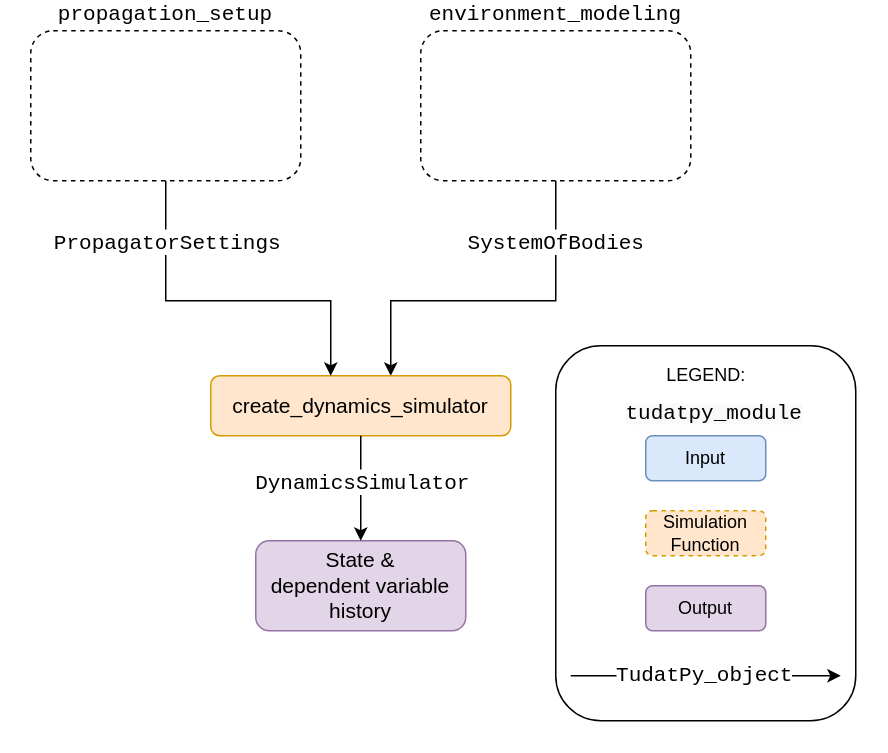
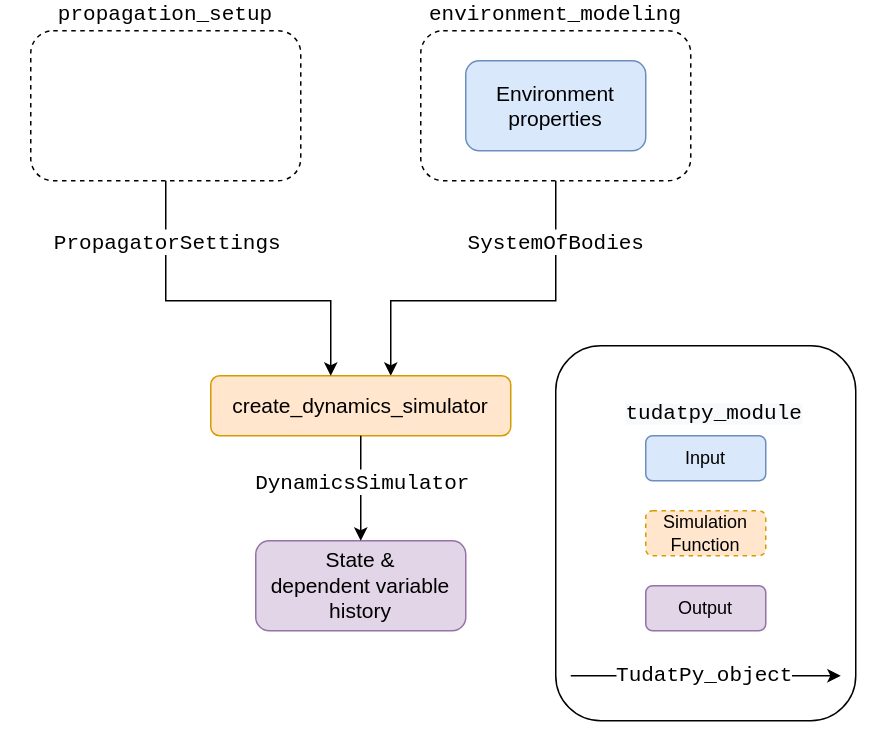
+ <mxCell id="7" value="&lt;font style=&quot;font-size: 14px&quot;&gt;Environment&lt;br&gt;properties&lt;/font&gt;" style="rounded=1;whiteSpace=wrap;html=1;fillColor=#dae8fc;strokeColor=#6c8ebf;" parent="1" vertex="1"><mxGeometry x="310" y="40" width="120" height="60" as="geometry" /></mxCell>
- <mxCell id="13" value="LEGEND:" style="text;html=1;align=center;verticalAlign=middle;resizable=0;points=[];autosize=1;strokeColor=none;fillColor=none;" parent="1" vertex="1"><mxGeometry x="435" y="240" width="70" height="20" as="geometry" /></mxCell>
